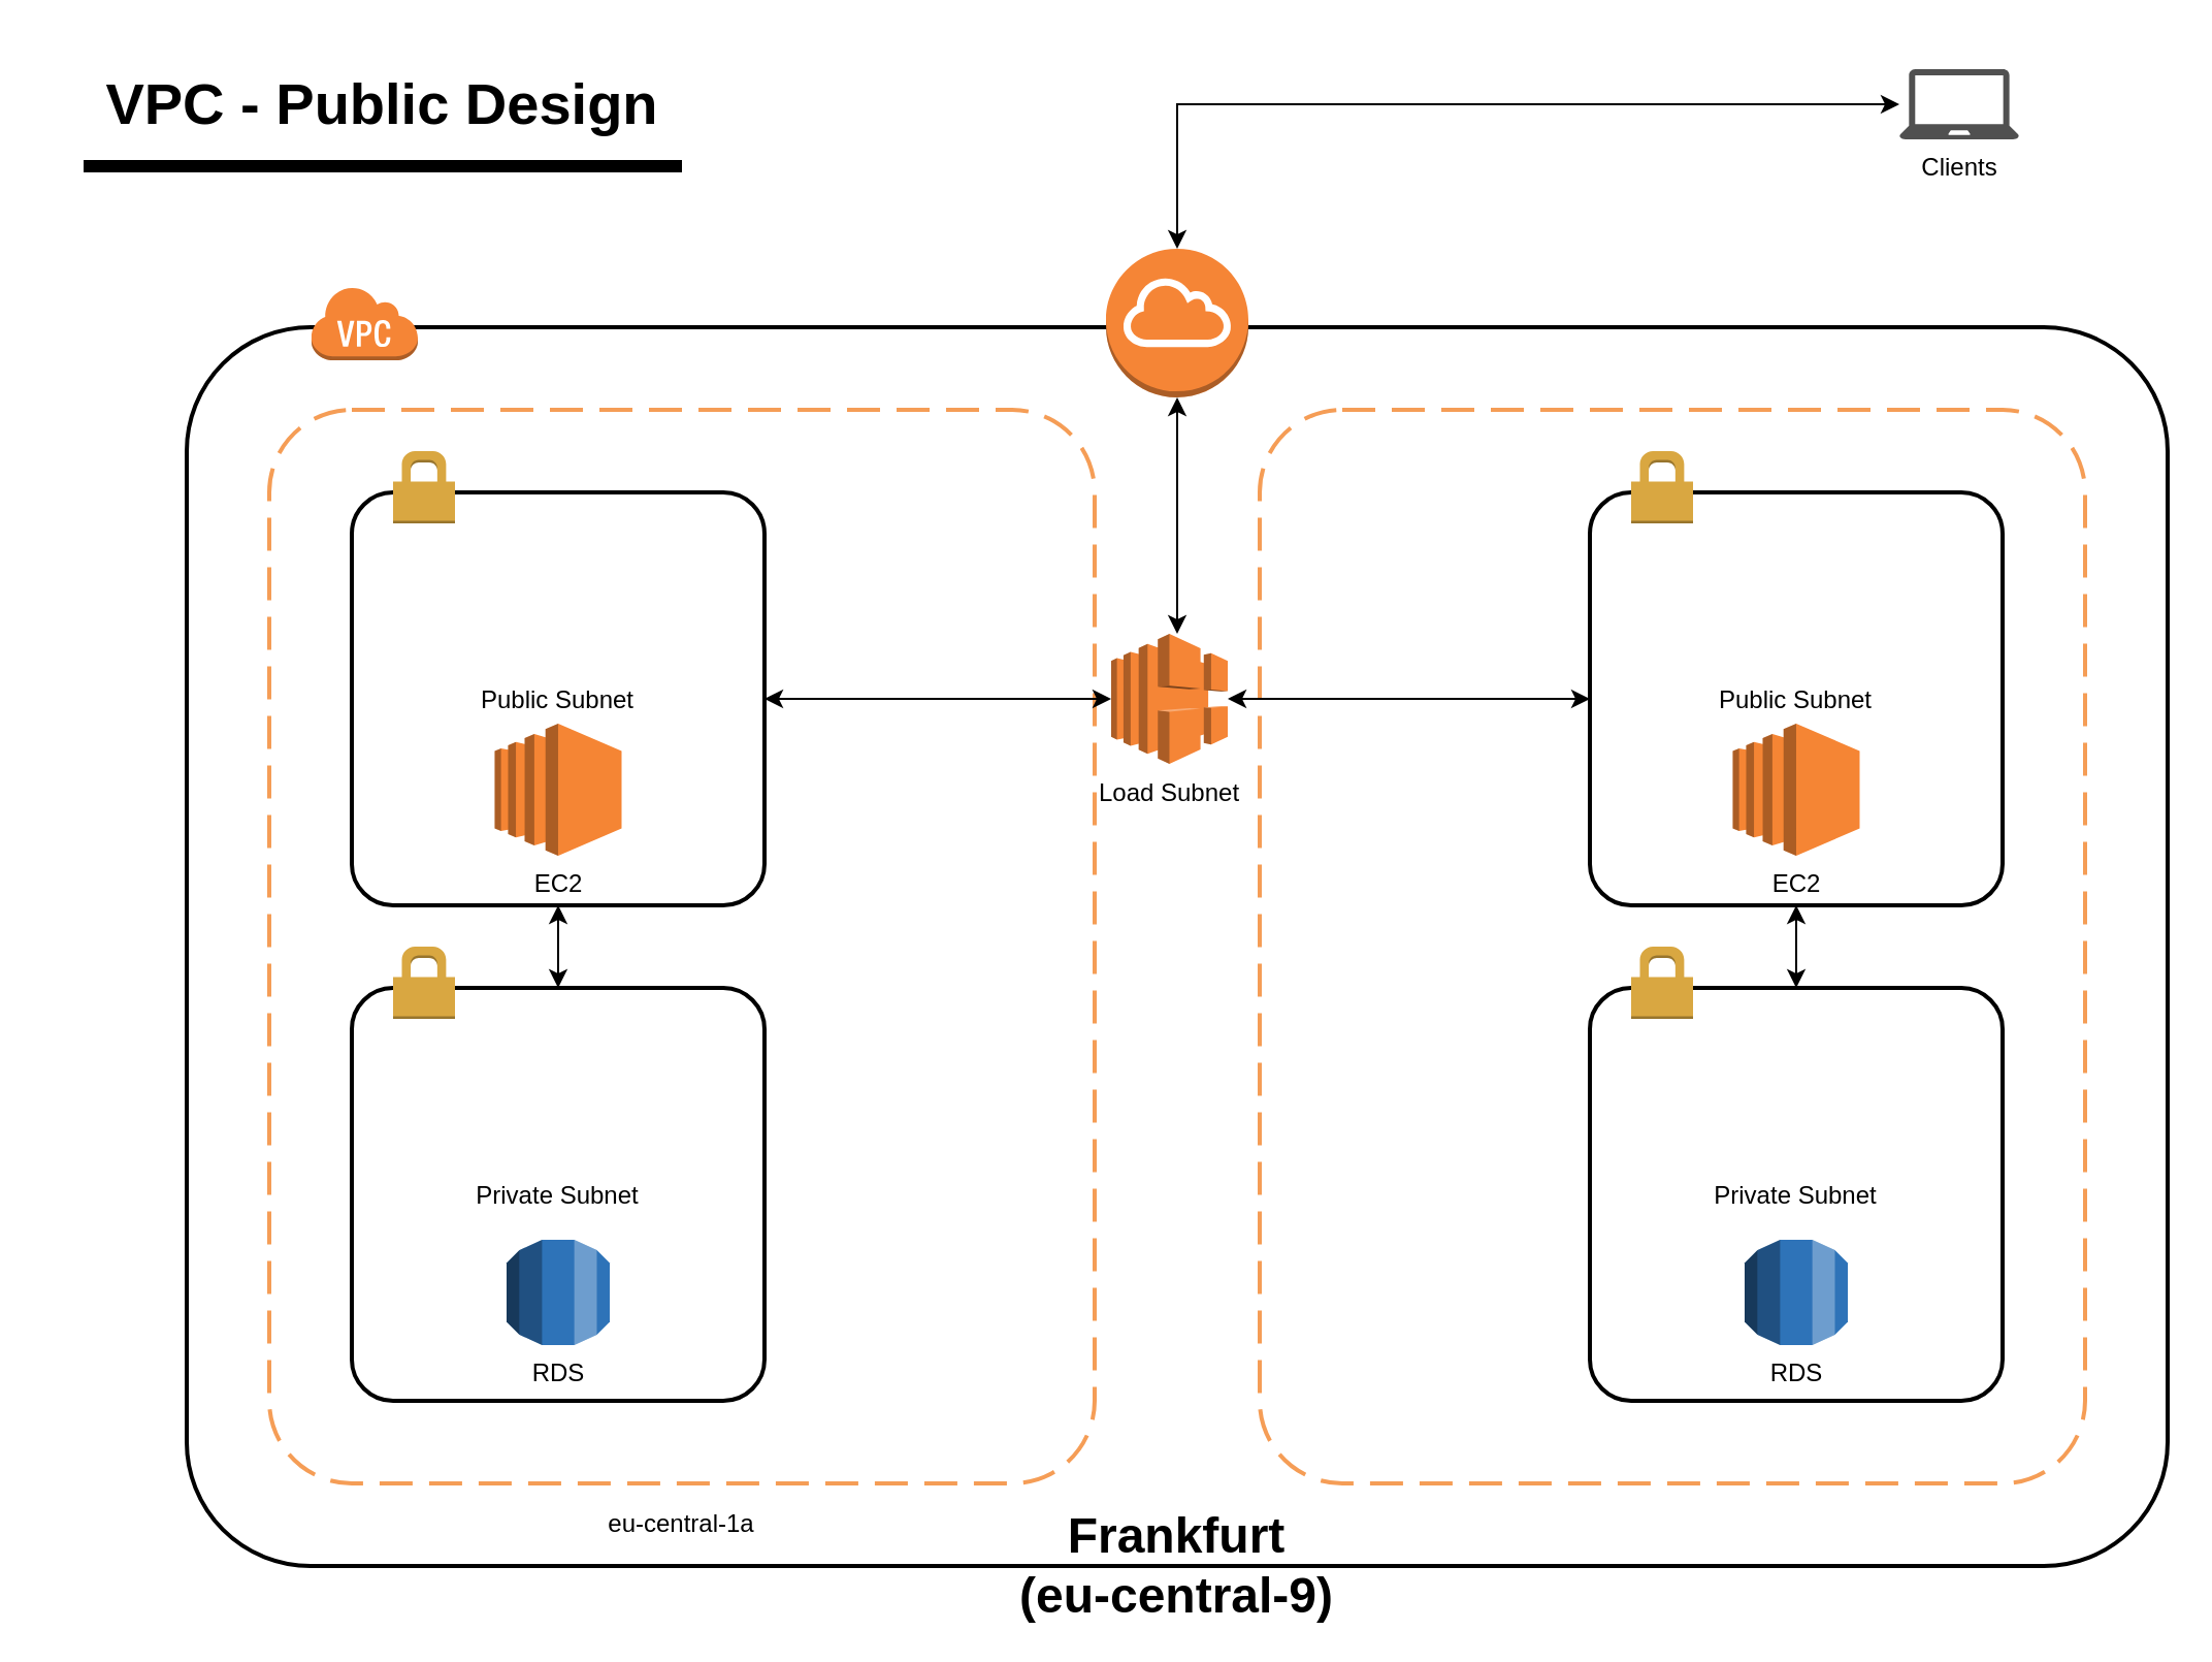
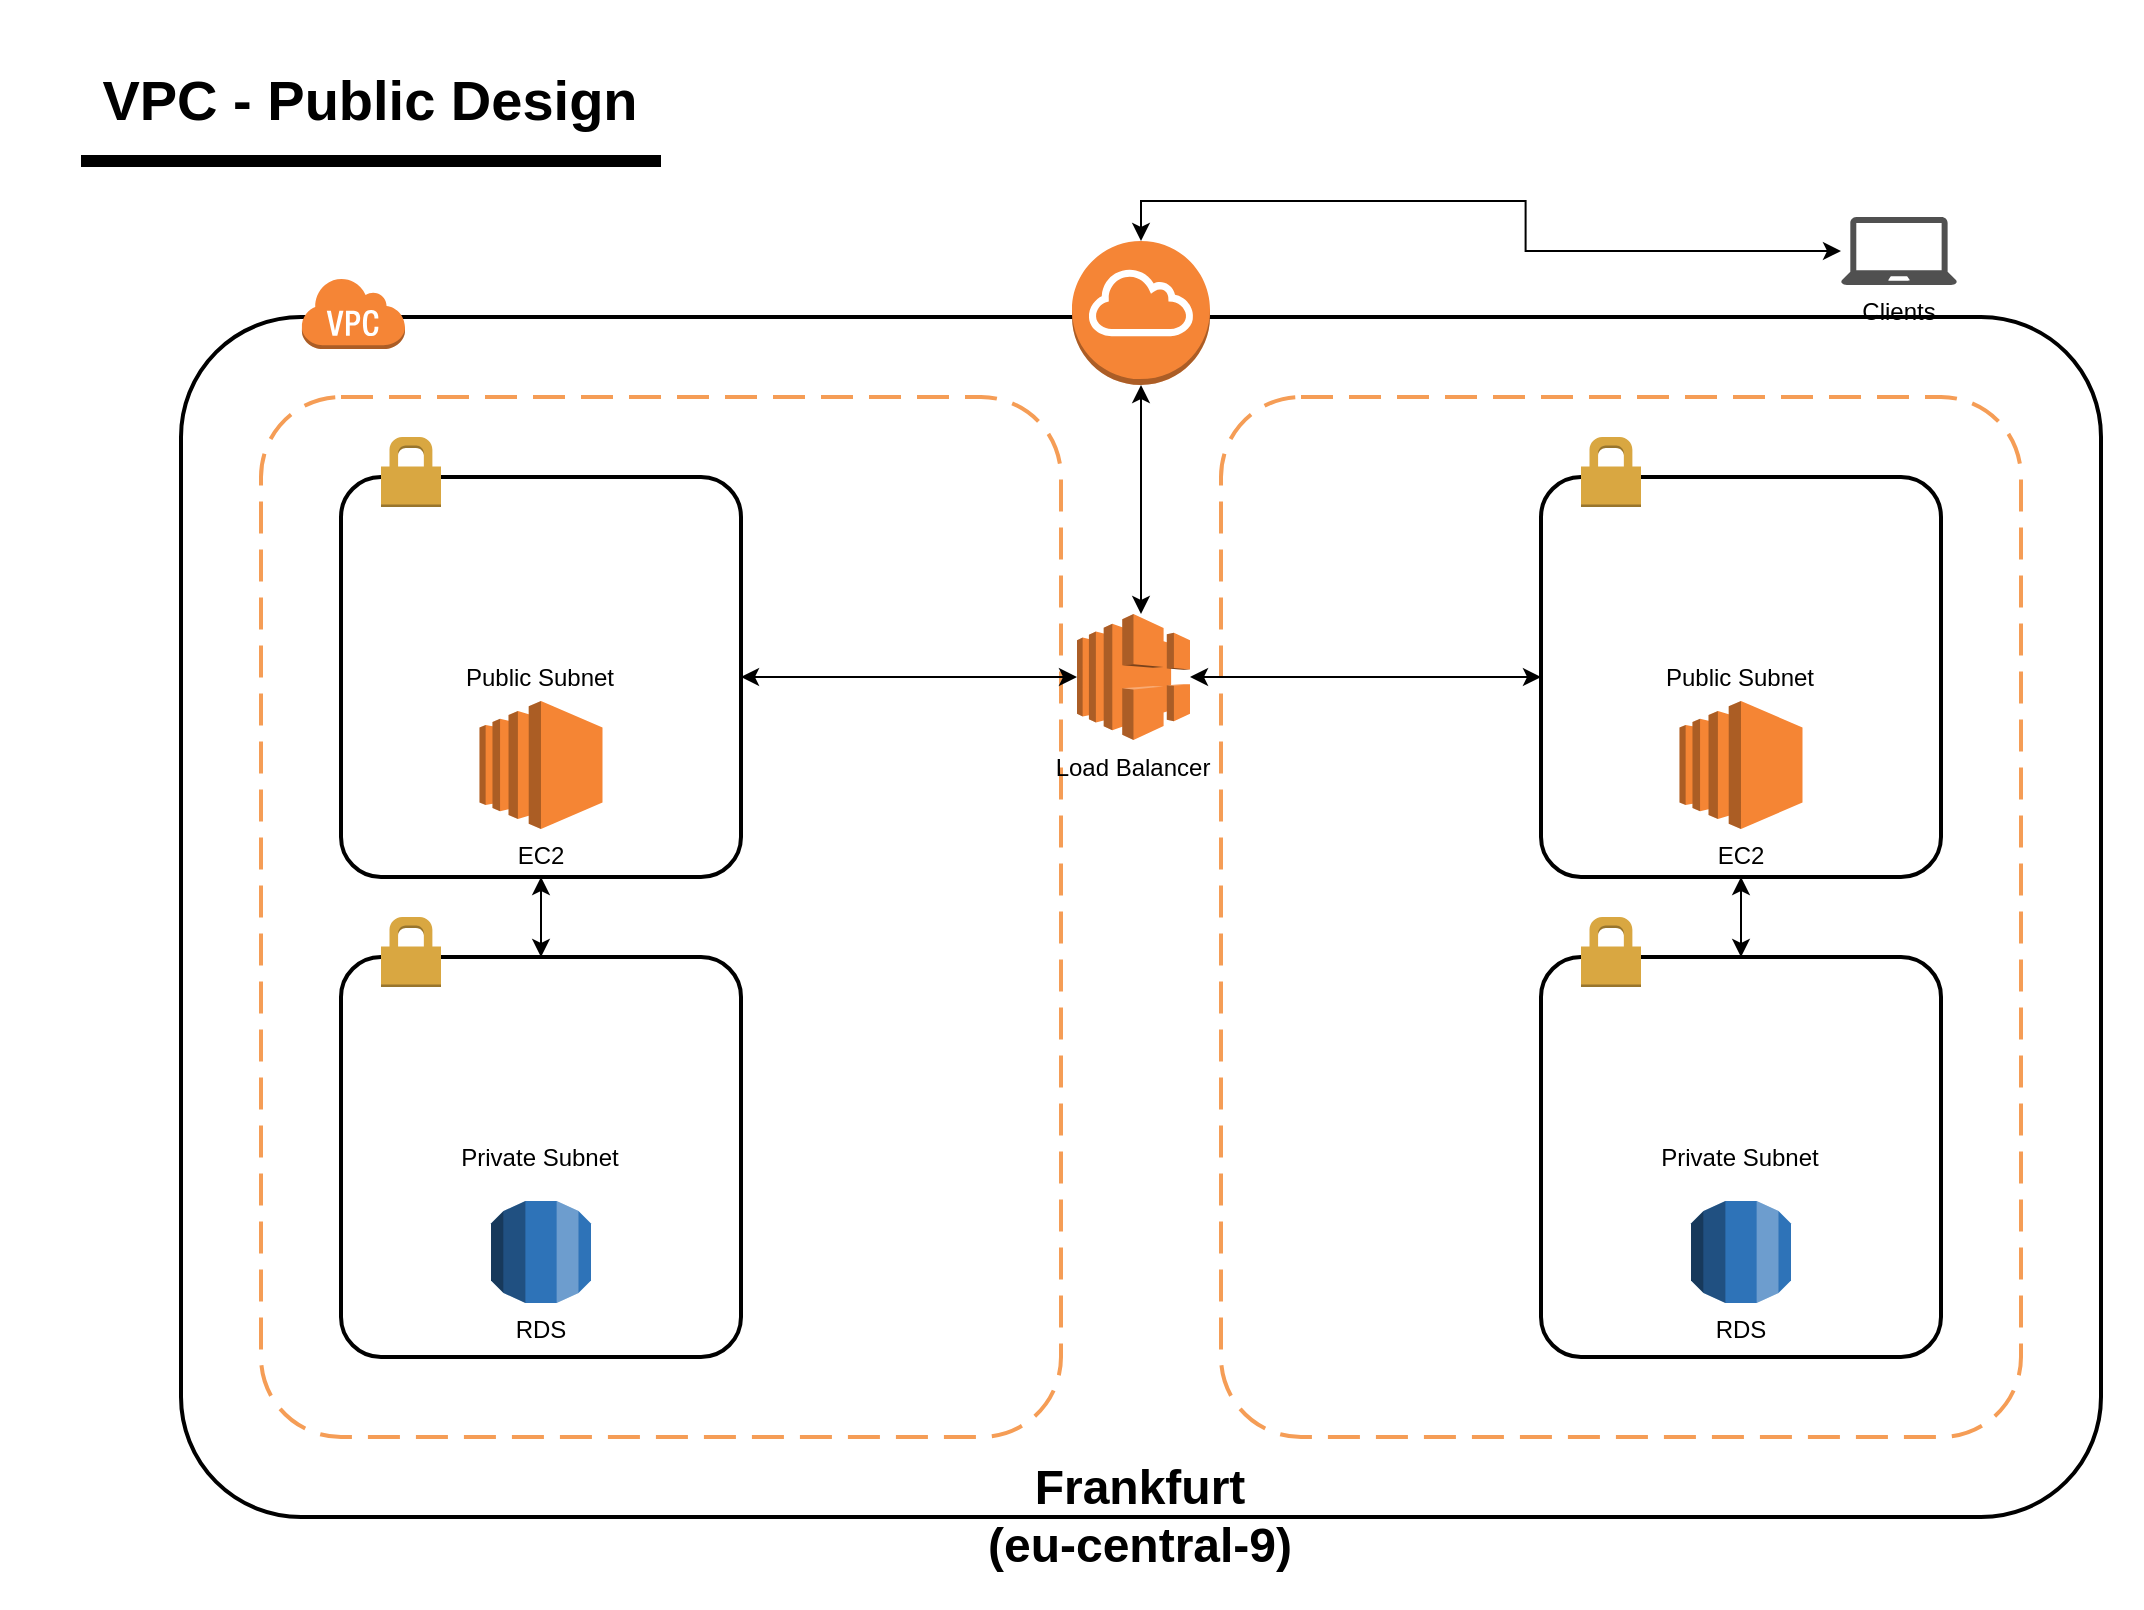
- <mxCell id="28" value="Clients" style="pointerEvents=1;shadow=0;dashed=0;html=1;strokeColor=none;fillColor=#505050;labelPosition=center;verticalLabelPosition=bottom;verticalAlign=top;outlineConnect=0;align=center;shape=mxgraph.office.devices.laptop;" vertex="1" parent="1"><mxGeometry x="920" y="33" width="58" height="34" as="geometry" /></mxCell>
+ <mxCell id="28" value="Clients" style="pointerEvents=1;shadow=0;dashed=0;html=1;strokeColor=none;fillColor=#505050;labelPosition=center;verticalLabelPosition=bottom;verticalAlign=top;outlineConnect=0;align=center;shape=mxgraph.office.devices.laptop;" vertex="1" parent="1"><mxGeometry x="920" y="108" width="58" height="34" as="geometry" /></mxCell>
- <mxCell id="30" value="Load Subnet" style="outlineConnect=0;dashed=0;verticalLabelPosition=bottom;verticalAlign=top;align=center;html=1;shape=mxgraph.aws3.elastic_load_balancing;fillColor=#F58536;gradientColor=none;" vertex="1" parent="1"><mxGeometry x="538" y="306.5" width="56.5" height="63" as="geometry" /></mxCell>
+ <mxCell id="30" value="Load Balancer" style="outlineConnect=0;dashed=0;verticalLabelPosition=bottom;verticalAlign=top;align=center;html=1;shape=mxgraph.aws3.elastic_load_balancing;fillColor=#F58536;gradientColor=none;" vertex="1" parent="1"><mxGeometry x="538" y="306.5" width="56.5" height="63" as="geometry" /></mxCell>
- <mxCell id="15" value="eu-central-1a" style="text;html=1;strokeColor=none;fillColor=none;align=center;verticalAlign=middle;whiteSpace=wrap;rounded=0;" vertex="1" parent="1"><mxGeometry x="285" y="728" width="90" height="20" as="geometry" /></mxCell>
